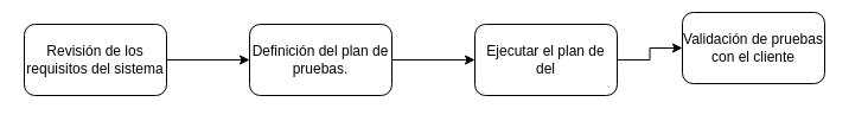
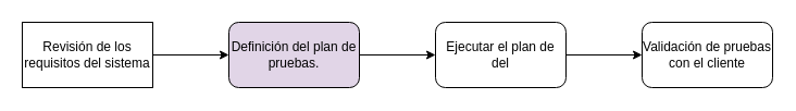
- <mxCell id="8" value="Validación de pruebas con el cliente" style="rounded=1;whiteSpace=wrap;html=1;" vertex="1" parent="1"><mxGeometry x="575" y="10" width="120" height="60" as="geometry" /></mxCell>
+ <mxCell id="8" value="Validación de pruebas con el cliente" style="rounded=1;whiteSpace=wrap;html=1;" vertex="1" parent="1"><mxGeometry x="590" y="20" width="120" height="60" as="geometry" /></mxCell>
- <mxCell id="5" value="Revisión de los requisitos del sistema" style="rounded=1;whiteSpace=wrap;html=1;" vertex="1" parent="1"><mxGeometry x="20" y="20" width="120" height="60" as="geometry" /></mxCell>
+ <mxCell id="5" value="Revisión de los requisitos del sistema" style="whiteSpace=wrap;html=1;rounded=0;" vertex="1" parent="1"><mxGeometry x="20" y="20" width="120" height="60" as="geometry" /></mxCell>
- <mxCell id="3" value="Definición del plan de pruebas." style="rounded=1;whiteSpace=wrap;html=1;" vertex="1" parent="1"><mxGeometry x="210" y="20" width="120" height="60" as="geometry" /></mxCell>
+ <mxCell id="3" value="Definición del plan de pruebas." style="rounded=1;whiteSpace=wrap;html=1;fillColor=#e1d5e7;" vertex="1" parent="1"><mxGeometry x="210" y="20" width="120" height="60" as="geometry" /></mxCell>
